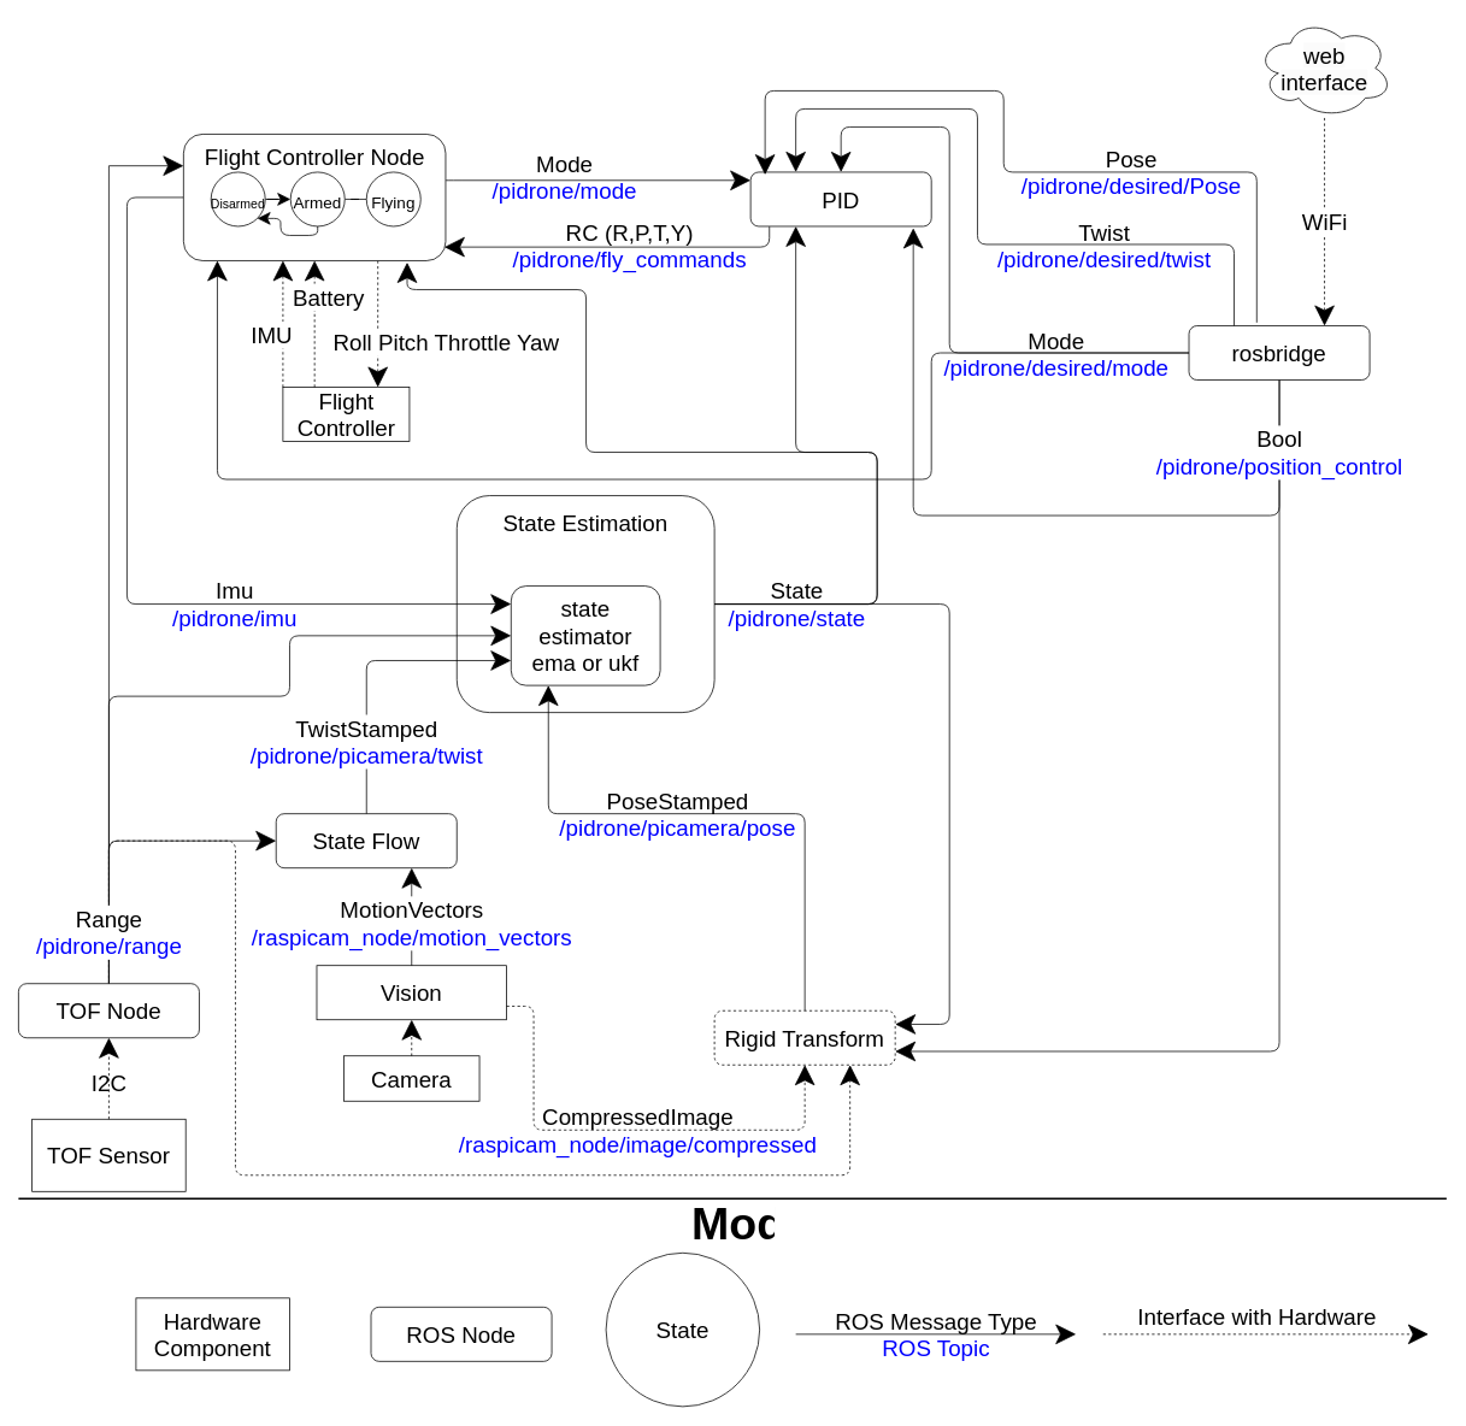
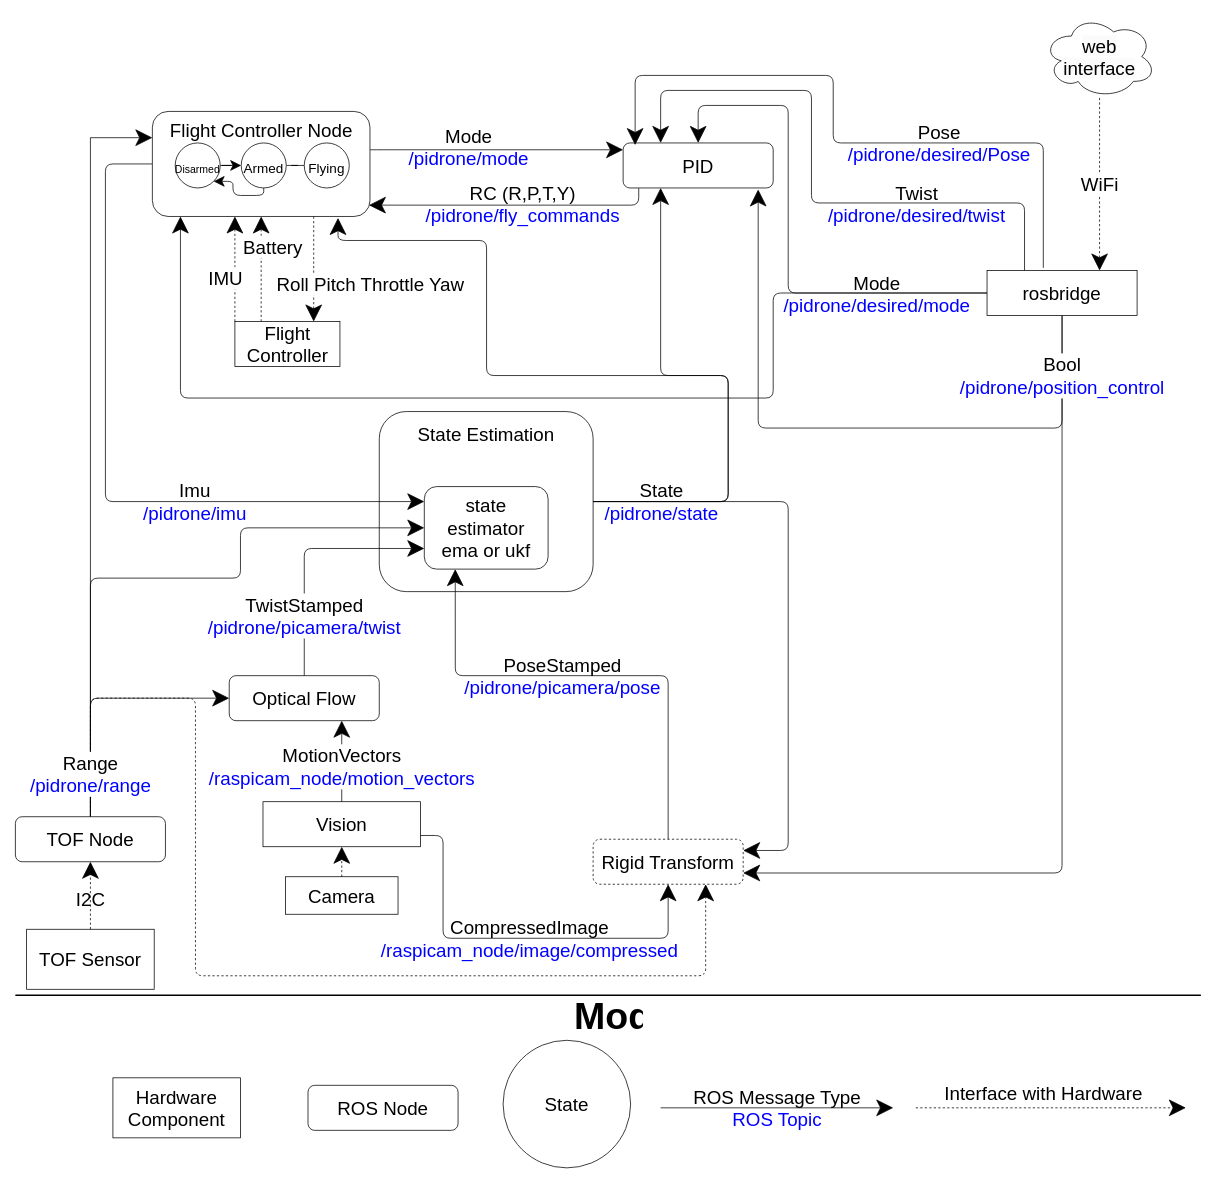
- <mxCell id="26" value="&lt;font style=&quot;font-size: 25px;&quot;&gt;rosbridge&lt;br&gt;&lt;/font&gt;" style="rounded=1;whiteSpace=wrap;html=1;" parent="1" vertex="1"><mxGeometry x="1315" y="360" width="200" height="60" as="geometry" /></mxCell>
+ <mxCell id="26" value="&lt;font style=&quot;font-size: 25px;&quot;&gt;rosbridge&lt;br&gt;&lt;/font&gt;" style="whiteSpace=wrap;html=1;rounded=0;" parent="1" vertex="1"><mxGeometry x="1315" y="360" width="200" height="60" as="geometry" /></mxCell>
- <mxCell id="18" value="&lt;font style=&quot;font-size: 25px;&quot;&gt;State Flow&lt;/font&gt;" style="rounded=1;whiteSpace=wrap;html=1;" parent="1" vertex="1"><mxGeometry x="305" y="900" width="200" height="60" as="geometry" /></mxCell>
+ <mxCell id="18" value="&lt;font style=&quot;font-size: 25px;&quot;&gt;Optical Flow&lt;/font&gt;" style="rounded=1;whiteSpace=wrap;html=1;" parent="1" vertex="1"><mxGeometry x="305" y="900" width="200" height="60" as="geometry" /></mxCell>
- <mxCell id="39" value="CompressedImage&lt;br&gt;&lt;font color=&quot;#0000ff&quot;&gt;/raspicam_node/image/compressed&lt;/font&gt;" style="edgeStyle=orthogonalEdgeStyle;rounded=1;orthogonalLoop=1;jettySize=auto;html=1;fontFamily=Helvetica;fontSize=25;fontColor=#000000;endSize=20;labelBackgroundColor=none;exitX=1;exitY=0.75;exitDx=0;exitDy=0;entryX=0.5;entryY=1;entryDx=0;entryDy=0;dashed=1;" parent="1" source="22" target="17" edge="1"><mxGeometry x="0.048" relative="1" as="geometry"><mxPoint x="645" y="998" as="targetPoint" /><mxPoint x="645" y="1088" as="sourcePoint" /><Array as="points"><mxPoint x="590" y="1113" /><mxPoint x="590" y="1250" /><mxPoint x="890" y="1250" /></Array><mxPoint as="offset" /></mxGeometry></mxCell>
+ <mxCell id="39" value="CompressedImage&lt;br&gt;&lt;font color=&quot;#0000ff&quot;&gt;/raspicam_node/image/compressed&lt;/font&gt;" style="edgeStyle=orthogonalEdgeStyle;rounded=1;orthogonalLoop=1;jettySize=auto;html=1;fontFamily=Helvetica;fontSize=25;fontColor=#000000;endSize=20;labelBackgroundColor=none;exitX=1;exitY=0.75;exitDx=0;exitDy=0;entryX=0.5;entryY=1;entryDx=0;entryDy=0;" parent="1" source="22" target="17" edge="1"><mxGeometry x="0.048" relative="1" as="geometry"><mxPoint x="645" y="998" as="targetPoint" /><mxPoint x="645" y="1088" as="sourcePoint" /><Array as="points"><mxPoint x="590" y="1113" /><mxPoint x="590" y="1250" /><mxPoint x="890" y="1250" /></Array><mxPoint as="offset" /></mxGeometry></mxCell>
